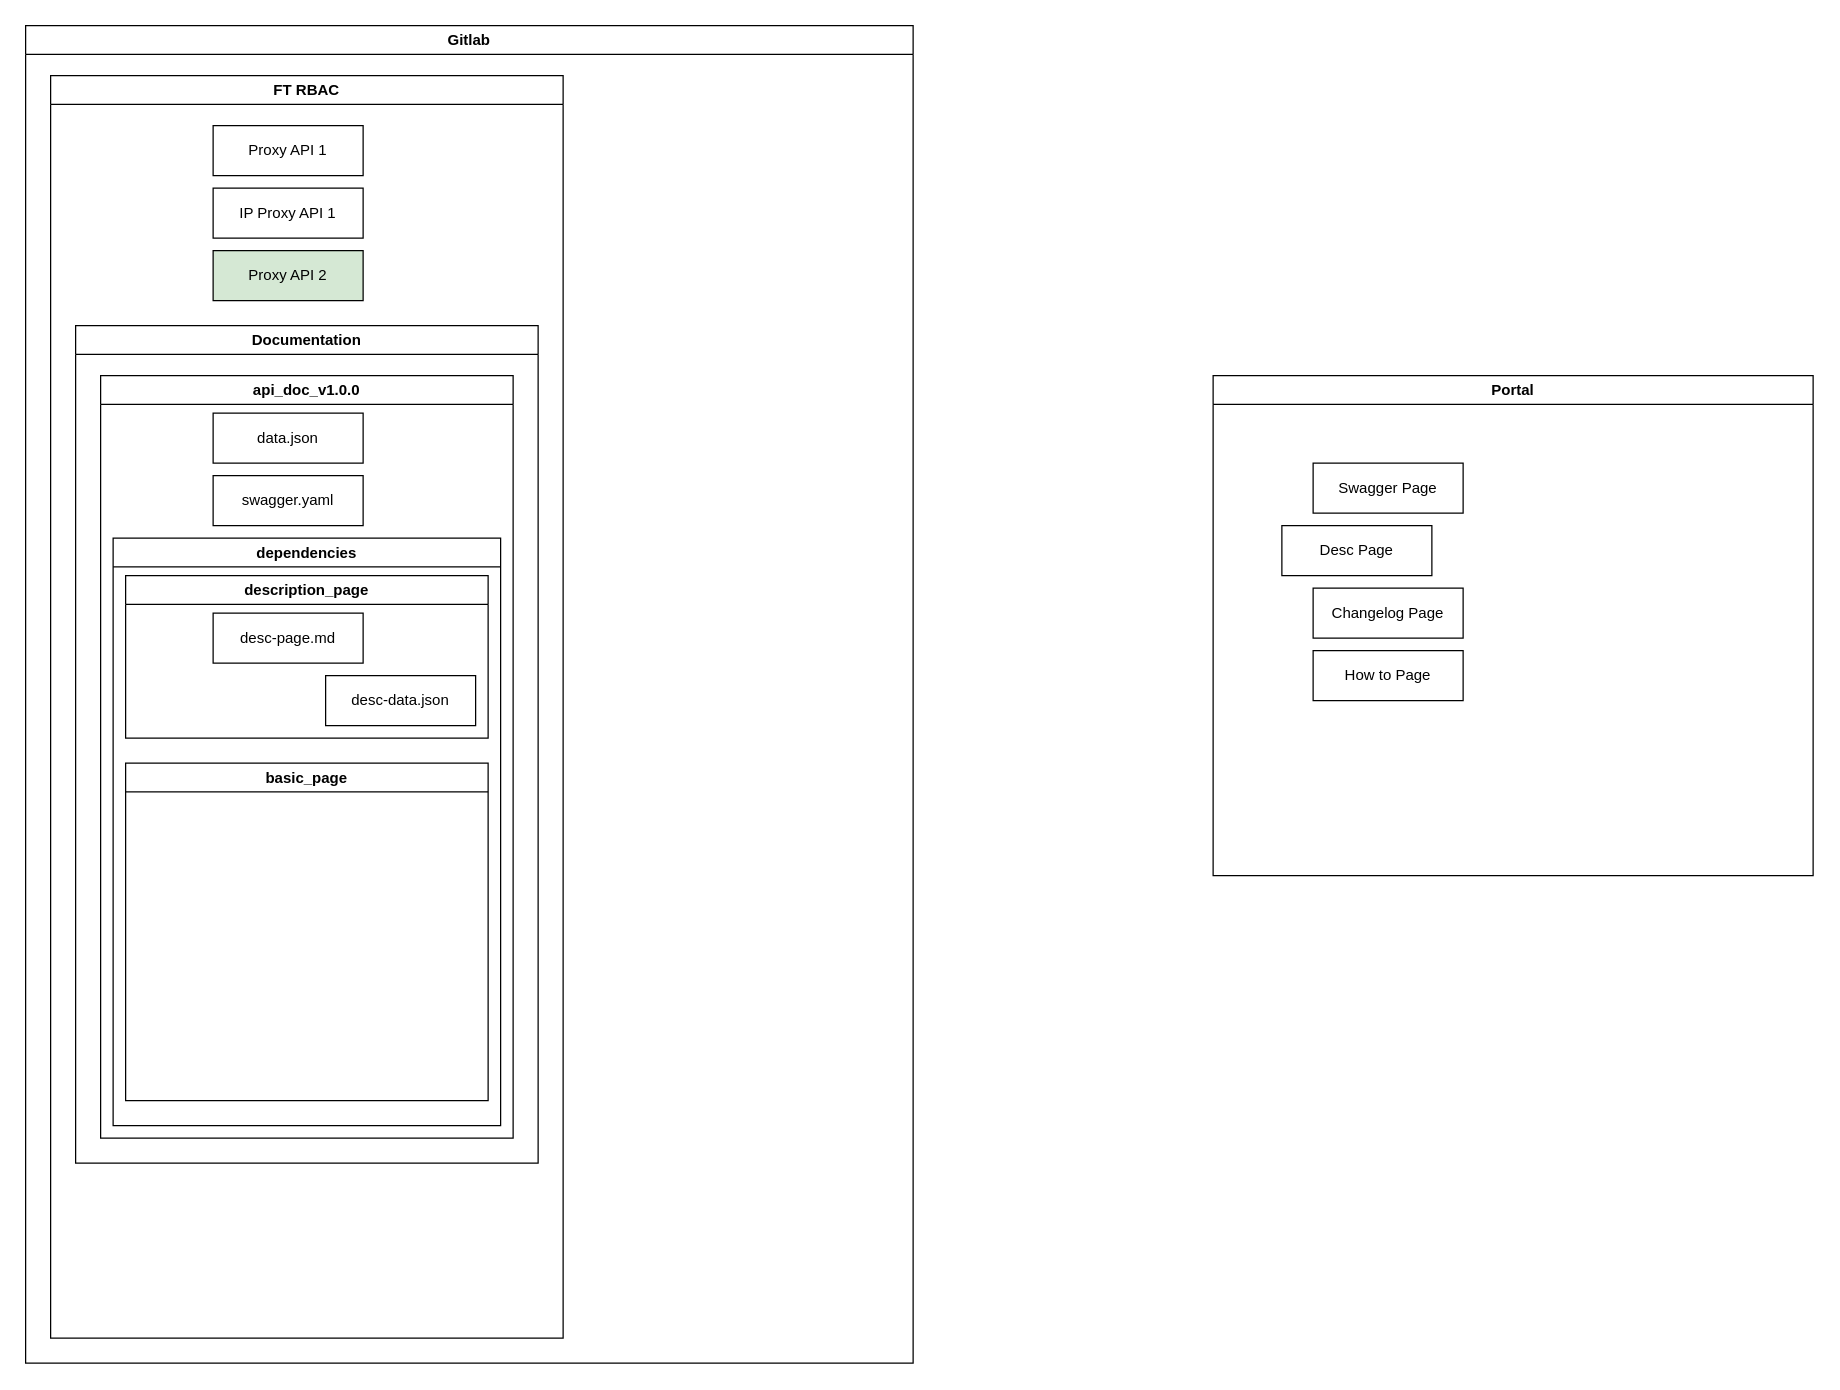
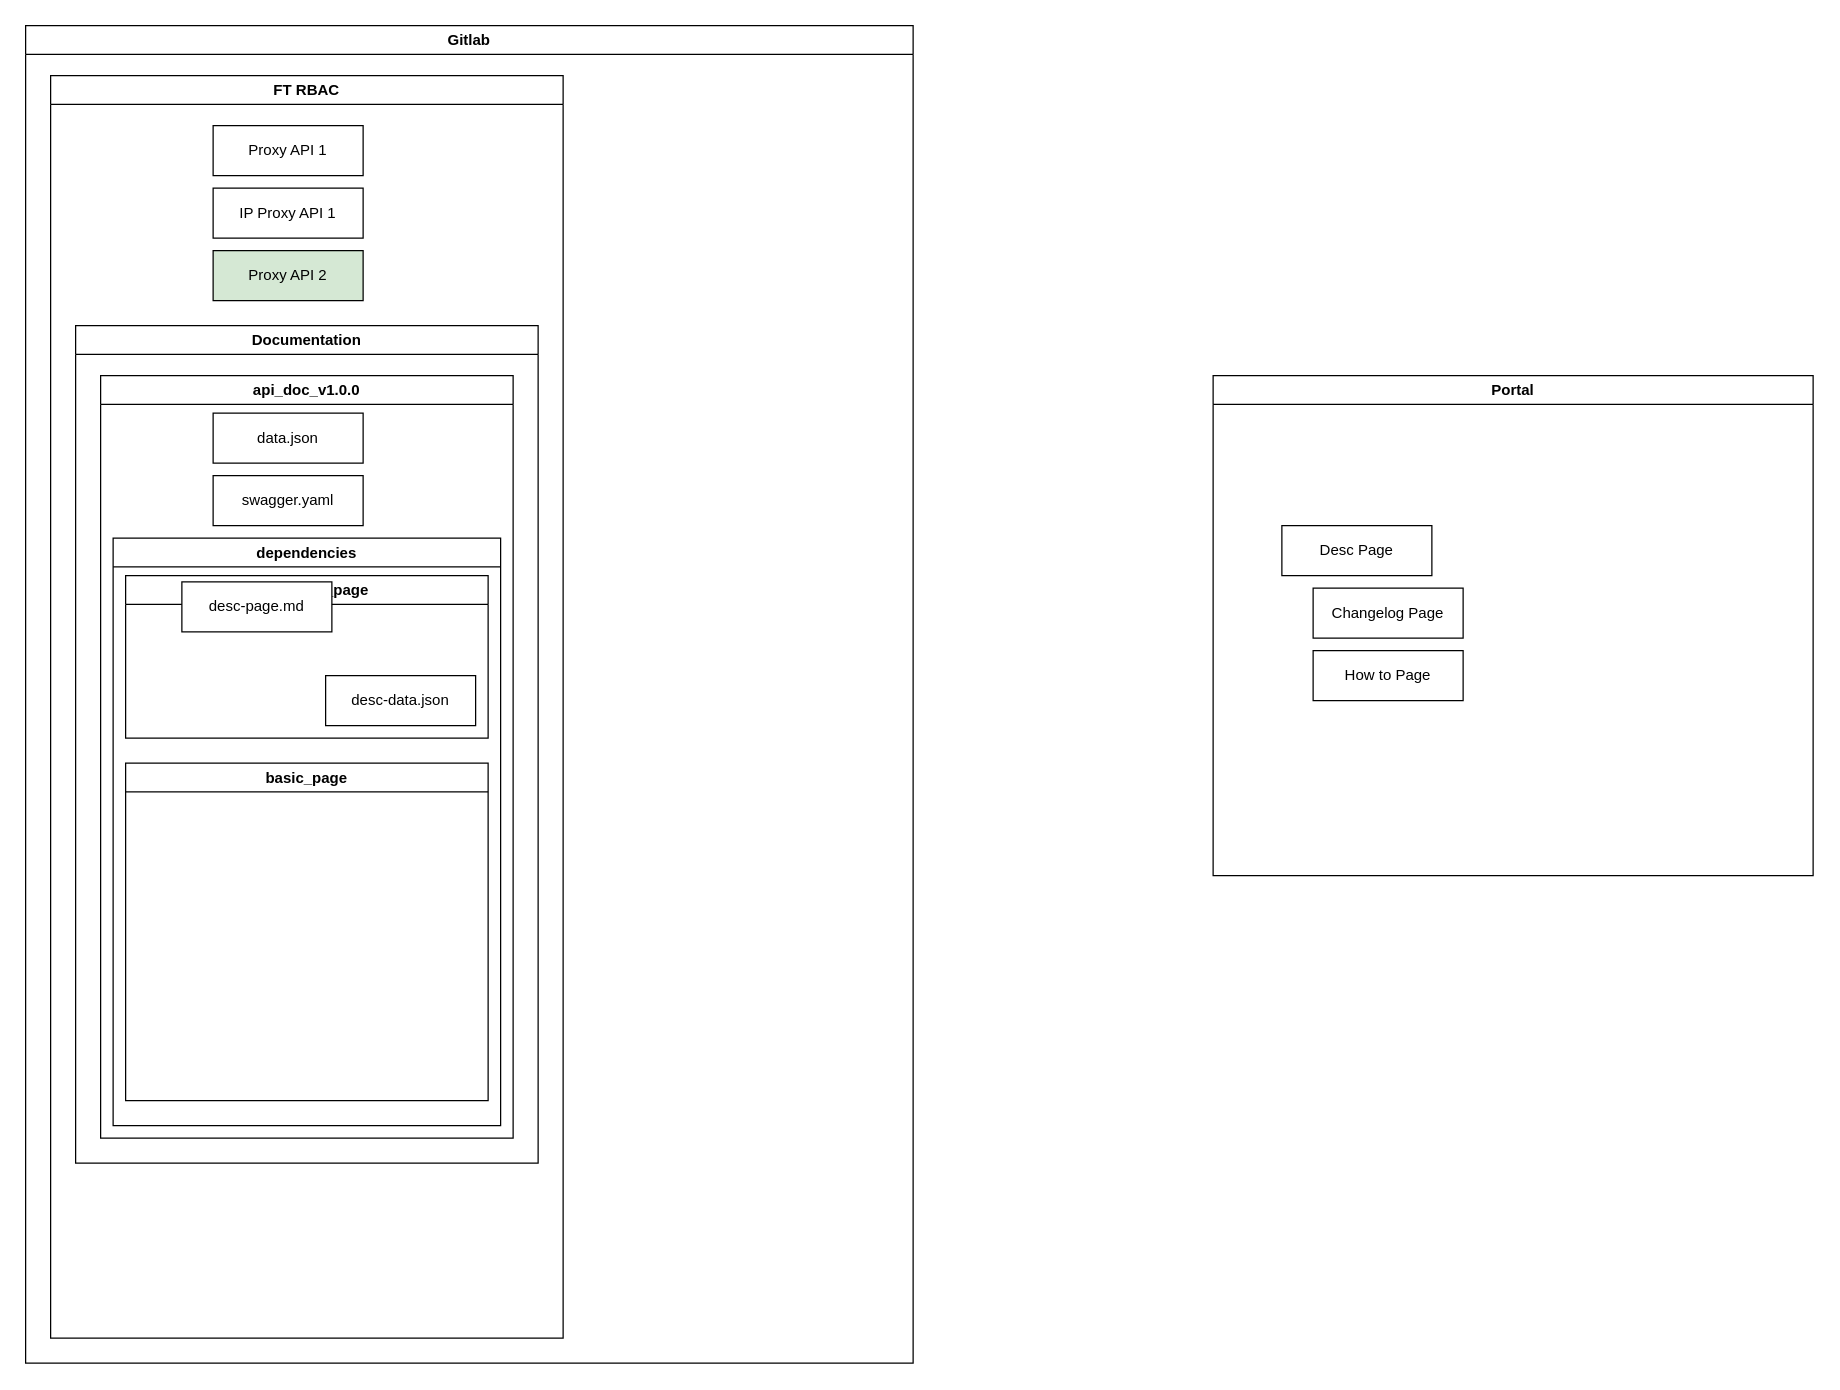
- <mxCell id="17" value="Swagger Page" style="rounded=0;whiteSpace=wrap;html=1;" vertex="1" parent="16"><mxGeometry x="80" y="70" width="120" height="40" as="geometry" /></mxCell>
- <mxCell id="9" value="desc-page.md" style="rounded=0;whiteSpace=wrap;html=1;" vertex="1" parent="8"><mxGeometry x="70" y="30" width="120" height="40" as="geometry" /></mxCell>
+ <mxCell id="9" value="desc-page.md" style="rounded=0;whiteSpace=wrap;html=1;" vertex="1" parent="8"><mxGeometry x="45" y="5" width="120" height="40" as="geometry" /></mxCell>
